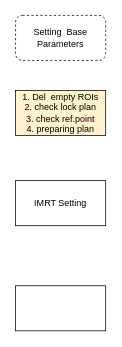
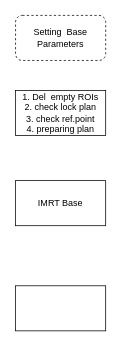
- <mxCell id="3" value="1. Del&amp;nbsp; empty ROIs&lt;br&gt;2. check lock plan&lt;br&gt;3. check ref.point&lt;br&gt;4. preparing plan" style="rounded=0;whiteSpace=wrap;html=1;fillColor=#fff2cc;" vertex="1" parent="1"><mxGeometry x="20" y="120" width="120" height="60" as="geometry" /></mxCell>
+ <mxCell id="3" value="1. Del&amp;nbsp; empty ROIs&lt;br&gt;2. check lock plan&lt;br&gt;3. check ref.point&lt;br&gt;4. preparing plan" style="rounded=0;whiteSpace=wrap;html=1;" vertex="1" parent="1"><mxGeometry x="20" y="120" width="120" height="60" as="geometry" /></mxCell>
- <mxCell id="4" value="IMRT Setting" style="rounded=0;whiteSpace=wrap;html=1;" vertex="1" parent="1"><mxGeometry x="20" y="240" width="120" height="60" as="geometry" /></mxCell>
+ <mxCell id="4" value="IMRT Base" style="rounded=0;whiteSpace=wrap;html=1;" vertex="1" parent="1"><mxGeometry x="20" y="240" width="120" height="60" as="geometry" /></mxCell>
